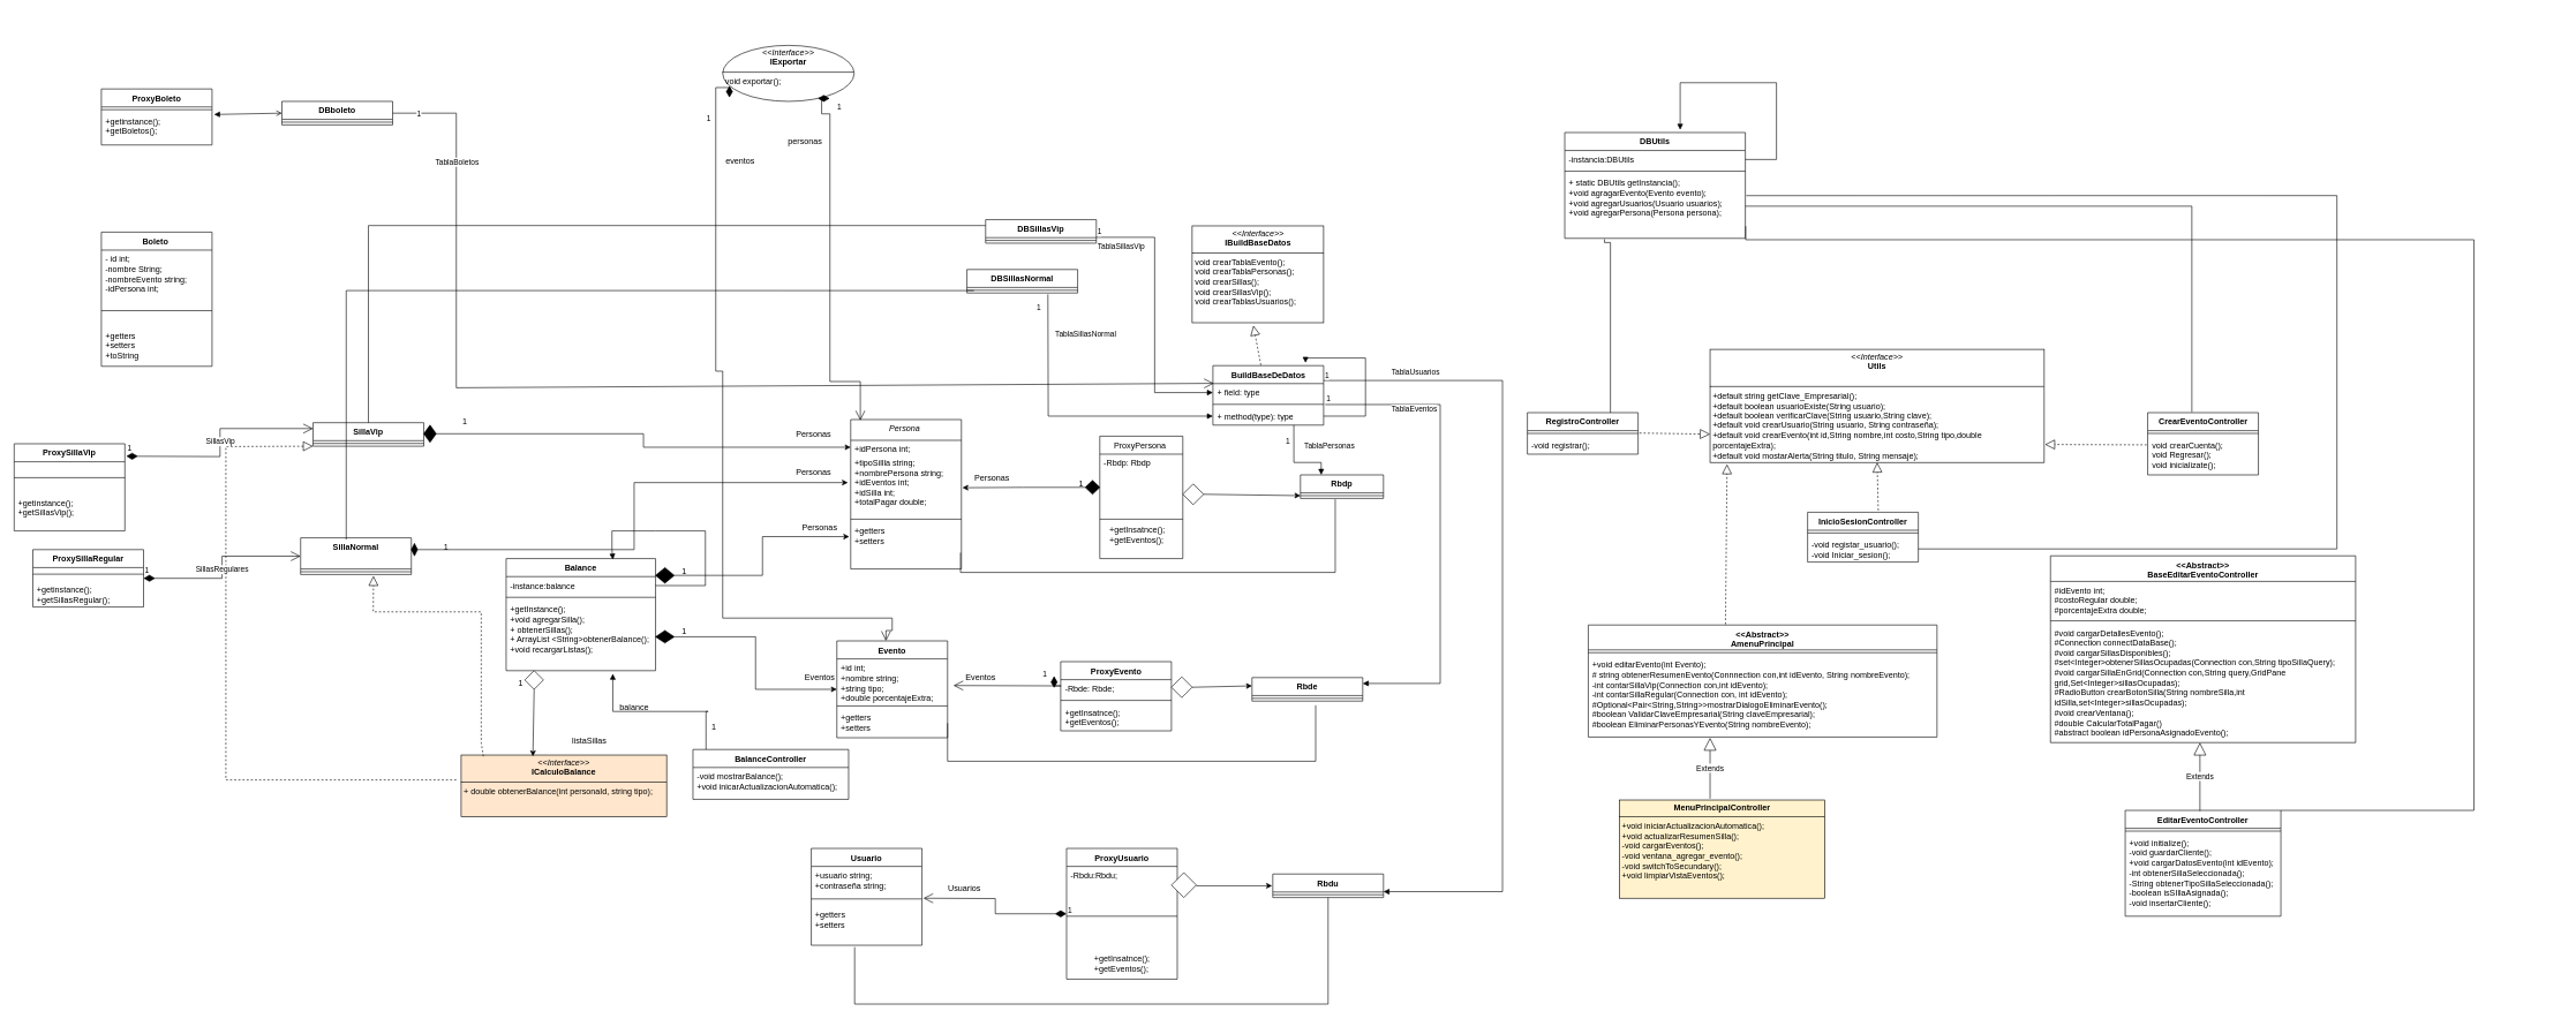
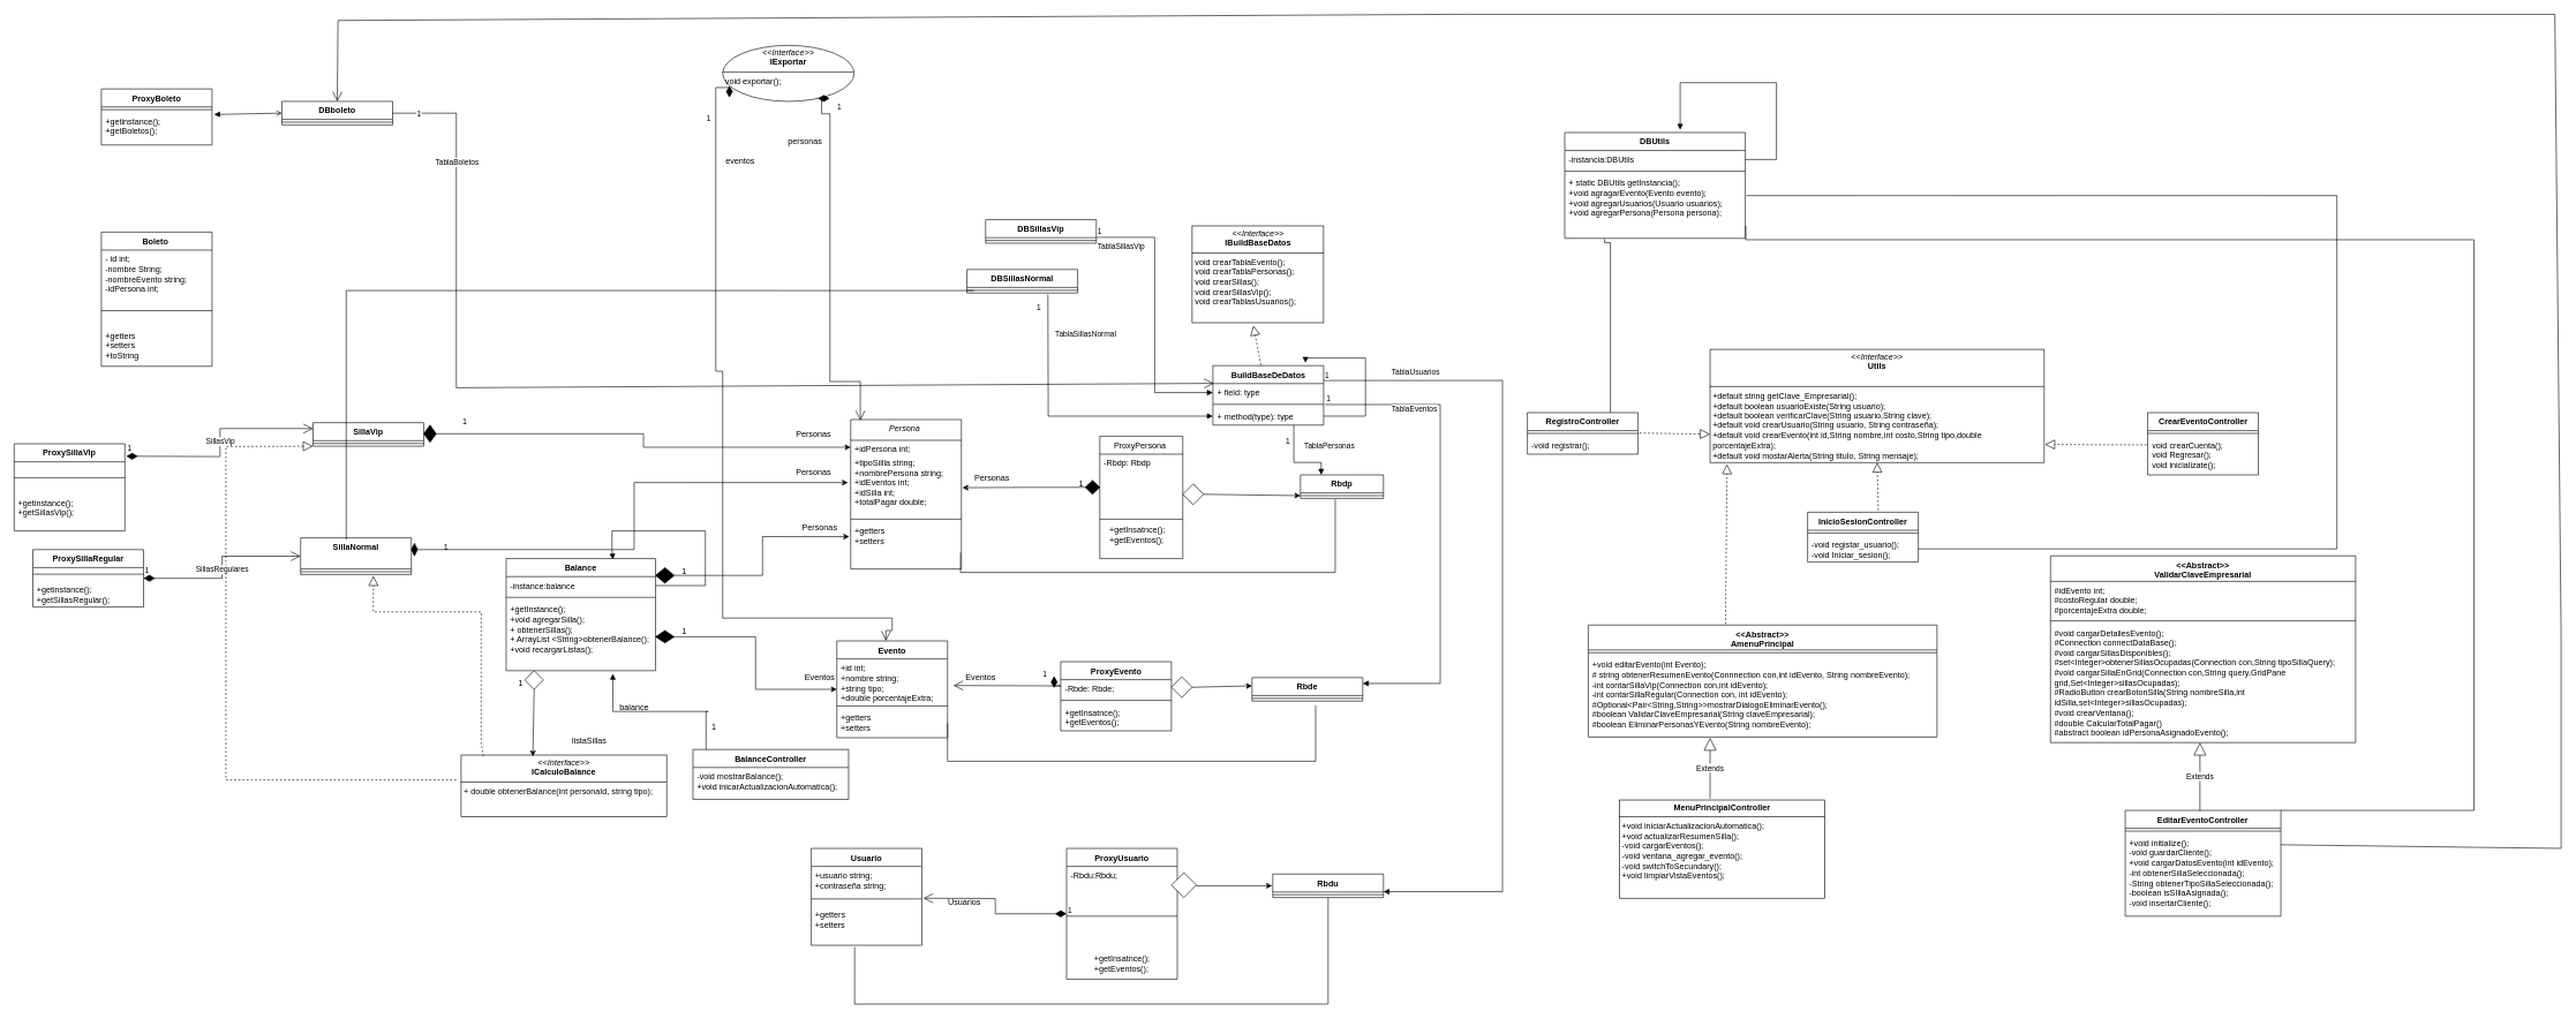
+ <mxCell id="176" value="" style="endArrow=open;endFill=1;endSize=12;html=1;rounded=0;exitX=0.999;exitY=0.132;exitDx=0;exitDy=0;exitPerimeter=0;entryX=0.5;entryY=0;entryDx=0;entryDy=0;" edge="1" parent="1" source="97" target="170"><mxGeometry width="160" relative="1" as="geometry"><mxPoint x="2504" y="623" as="sourcePoint" /><mxPoint x="3494" y="20" as="targetPoint" /><Array as="points"><mxPoint x="3701" y="1226" /><mxPoint x="3701" y="920" /><mxPoint x="3692" y="20" /><mxPoint x="3206" y="20" /><mxPoint x="2117" y="20" /><mxPoint x="488" y="29" /></Array></mxGeometry></mxCell>
- <mxCell id="146" value="" style="endArrow=none;html=1;edgeStyle=orthogonalEdgeStyle;rounded=0;exitX=0.399;exitY=-0.01;exitDx=0;exitDy=0;exitPerimeter=0;entryX=1;entryY=0.5;entryDx=0;entryDy=0;" edge="1" parent="1" source="78" target="116"><mxGeometry relative="1" as="geometry"><mxPoint x="2711" y="515" as="sourcePoint" /><mxPoint x="2871" y="515" as="targetPoint" /></mxGeometry></mxCell>
- <mxCell id="139" value="" style="endArrow=none;html=1;edgeStyle=orthogonalEdgeStyle;rounded=0;exitX=0.5;exitY=0;exitDx=0;exitDy=0;entryX=0;entryY=0.25;entryDx=0;entryDy=0;" edge="1" parent="1" source="63" target="131"><mxGeometry relative="1" as="geometry"><mxPoint x="533" y="578" as="sourcePoint" /><mxPoint x="1197" y="578" as="targetPoint" /></mxGeometry></mxCell>
- <mxCell id="91" value="&amp;lt;&amp;lt;Abstract&amp;gt;&amp;gt;&lt;div&gt;BaseEditarEventoController&lt;/div&gt;" style="swimlane;fontStyle=1;align=center;verticalAlign=top;childLayout=stackLayout;horizontal=1;startSize=37;horizontalStack=0;resizeParent=1;resizeParentMax=0;resizeLast=0;collapsible=1;marginBottom=0;whiteSpace=wrap;html=1;" vertex="1" parent="1"><mxGeometry x="2963" y="803" width="441" height="270" as="geometry" /></mxCell>
+ <mxCell id="91" value="&amp;lt;&amp;lt;Abstract&amp;gt;&amp;gt;&lt;div&gt;ValidarClaveEmpresarial&lt;/div&gt;" style="swimlane;fontStyle=1;align=center;verticalAlign=top;childLayout=stackLayout;horizontal=1;startSize=37;horizontalStack=0;resizeParent=1;resizeParentMax=0;resizeLast=0;collapsible=1;marginBottom=0;whiteSpace=wrap;html=1;" vertex="1" parent="1"><mxGeometry x="2963" y="803" width="441" height="270" as="geometry" /></mxCell>
- <mxCell id="51" value="&lt;p style=&quot;margin:0px;margin-top:4px;text-align:center;&quot;&gt;&lt;i&gt;&amp;lt;&amp;lt;Interface&amp;gt;&amp;gt;&lt;/i&gt;&lt;br&gt;&lt;b&gt;ICalculoBalance&lt;/b&gt;&lt;/p&gt;&lt;hr size=&quot;1&quot; style=&quot;border-style:solid;&quot;&gt;&lt;p style=&quot;margin:0px;margin-left:4px;&quot;&gt;+ double obtenerBalance(int personaId, string tipo);&lt;/p&gt;" style="verticalAlign=top;align=left;overflow=fill;html=1;whiteSpace=wrap;fillColor=#ffe6cc;" vertex="1" parent="1"><mxGeometry x="666" y="1091" width="297" height="89" as="geometry" /></mxCell>
+ <mxCell id="51" value="&lt;p style=&quot;margin:0px;margin-top:4px;text-align:center;&quot;&gt;&lt;i&gt;&amp;lt;&amp;lt;Interface&amp;gt;&amp;gt;&lt;/i&gt;&lt;br&gt;&lt;b&gt;ICalculoBalance&lt;/b&gt;&lt;/p&gt;&lt;hr size=&quot;1&quot; style=&quot;border-style:solid;&quot;&gt;&lt;p style=&quot;margin:0px;margin-left:4px;&quot;&gt;+ double obtenerBalance(int personaId, string tipo);&lt;/p&gt;" style="verticalAlign=top;align=left;overflow=fill;html=1;whiteSpace=wrap;" vertex="1" parent="1"><mxGeometry x="666" y="1091" width="297" height="89" as="geometry" /></mxCell>
- <mxCell id="90" value="&lt;p style=&quot;margin:0px;margin-top:4px;text-align:center;&quot;&gt;&lt;b&gt;MenuPrincipalController&lt;/b&gt;&lt;/p&gt;&lt;hr size=&quot;1&quot; style=&quot;border-style:solid;&quot;&gt;&lt;p style=&quot;margin:0px;margin-left:4px;&quot;&gt;&lt;/p&gt;&lt;p style=&quot;margin:0px;margin-left:4px;&quot;&gt;+void iniciarActualizacionAutomatica();&lt;/p&gt;&lt;p style=&quot;margin:0px;margin-left:4px;&quot;&gt;+void actualizarResumenSilla();&lt;/p&gt;&lt;p style=&quot;margin:0px;margin-left:4px;&quot;&gt;-void cargarEventos();&lt;/p&gt;&lt;p style=&quot;margin:0px;margin-left:4px;&quot;&gt;-void ventana_agregar_evento();&lt;/p&gt;&lt;p style=&quot;margin:0px;margin-left:4px;&quot;&gt;-void switchToSecundary();&lt;/p&gt;&lt;p style=&quot;margin:0px;margin-left:4px;&quot;&gt;+void limpiarVistaEventos();&lt;/p&gt;&lt;p style=&quot;margin:0px;margin-left:4px;&quot;&gt;&lt;br&gt;&lt;/p&gt;" style="verticalAlign=top;align=left;overflow=fill;html=1;whiteSpace=wrap;fillColor=#fff2cc;" vertex="1" parent="1"><mxGeometry x="2340" y="1156" width="297" height="142" as="geometry" /></mxCell>
+ <mxCell id="90" value="&lt;p style=&quot;margin:0px;margin-top:4px;text-align:center;&quot;&gt;&lt;b&gt;MenuPrincipalController&lt;/b&gt;&lt;/p&gt;&lt;hr size=&quot;1&quot; style=&quot;border-style:solid;&quot;&gt;&lt;p style=&quot;margin:0px;margin-left:4px;&quot;&gt;&lt;/p&gt;&lt;p style=&quot;margin:0px;margin-left:4px;&quot;&gt;+void iniciarActualizacionAutomatica();&lt;/p&gt;&lt;p style=&quot;margin:0px;margin-left:4px;&quot;&gt;+void actualizarResumenSilla();&lt;/p&gt;&lt;p style=&quot;margin:0px;margin-left:4px;&quot;&gt;-void cargarEventos();&lt;/p&gt;&lt;p style=&quot;margin:0px;margin-left:4px;&quot;&gt;-void ventana_agregar_evento();&lt;/p&gt;&lt;p style=&quot;margin:0px;margin-left:4px;&quot;&gt;-void switchToSecundary();&lt;/p&gt;&lt;p style=&quot;margin:0px;margin-left:4px;&quot;&gt;+void limpiarVistaEventos();&lt;/p&gt;&lt;p style=&quot;margin:0px;margin-left:4px;&quot;&gt;&lt;br&gt;&lt;/p&gt;" style="verticalAlign=top;align=left;overflow=fill;html=1;whiteSpace=wrap;" vertex="1" parent="1"><mxGeometry x="2340" y="1156" width="297" height="142" as="geometry" /></mxCell>
- <mxCell id="40" value="Usuarios" style="text;html=1;align=center;verticalAlign=middle;resizable=0;points=[];autosize=1;strokeColor=none;fillColor=none;" vertex="1" parent="1"><mxGeometry x="1357" y="1270" width="72" height="27" as="geometry" /></mxCell>
+ <mxCell id="40" value="Usuarios" style="text;html=1;align=center;verticalAlign=middle;resizable=0;points=[];autosize=1;strokeColor=none;fillColor=none;" vertex="1" parent="1"><mxGeometry x="1357" y="1290" width="72" height="27" as="geometry" /></mxCell>
